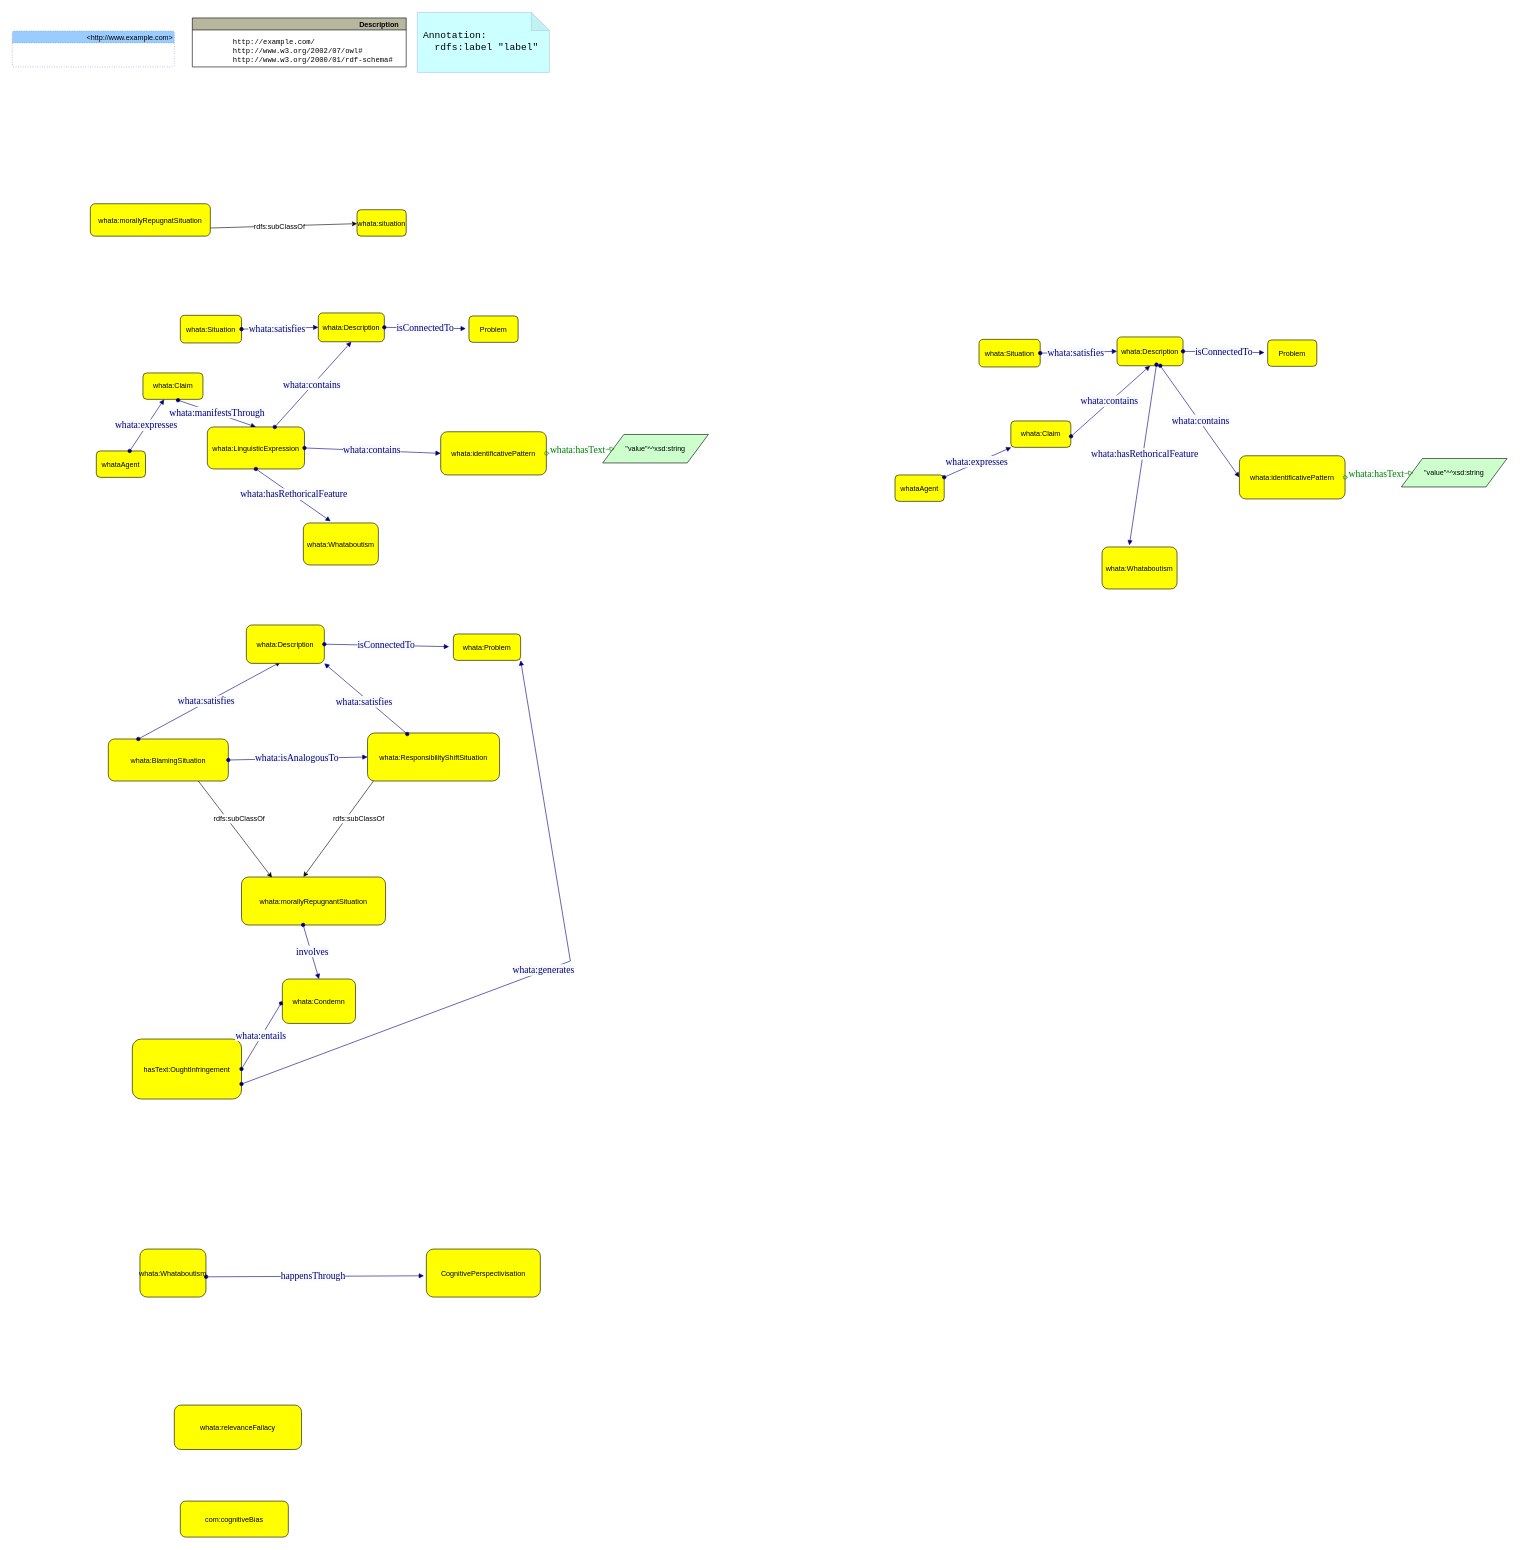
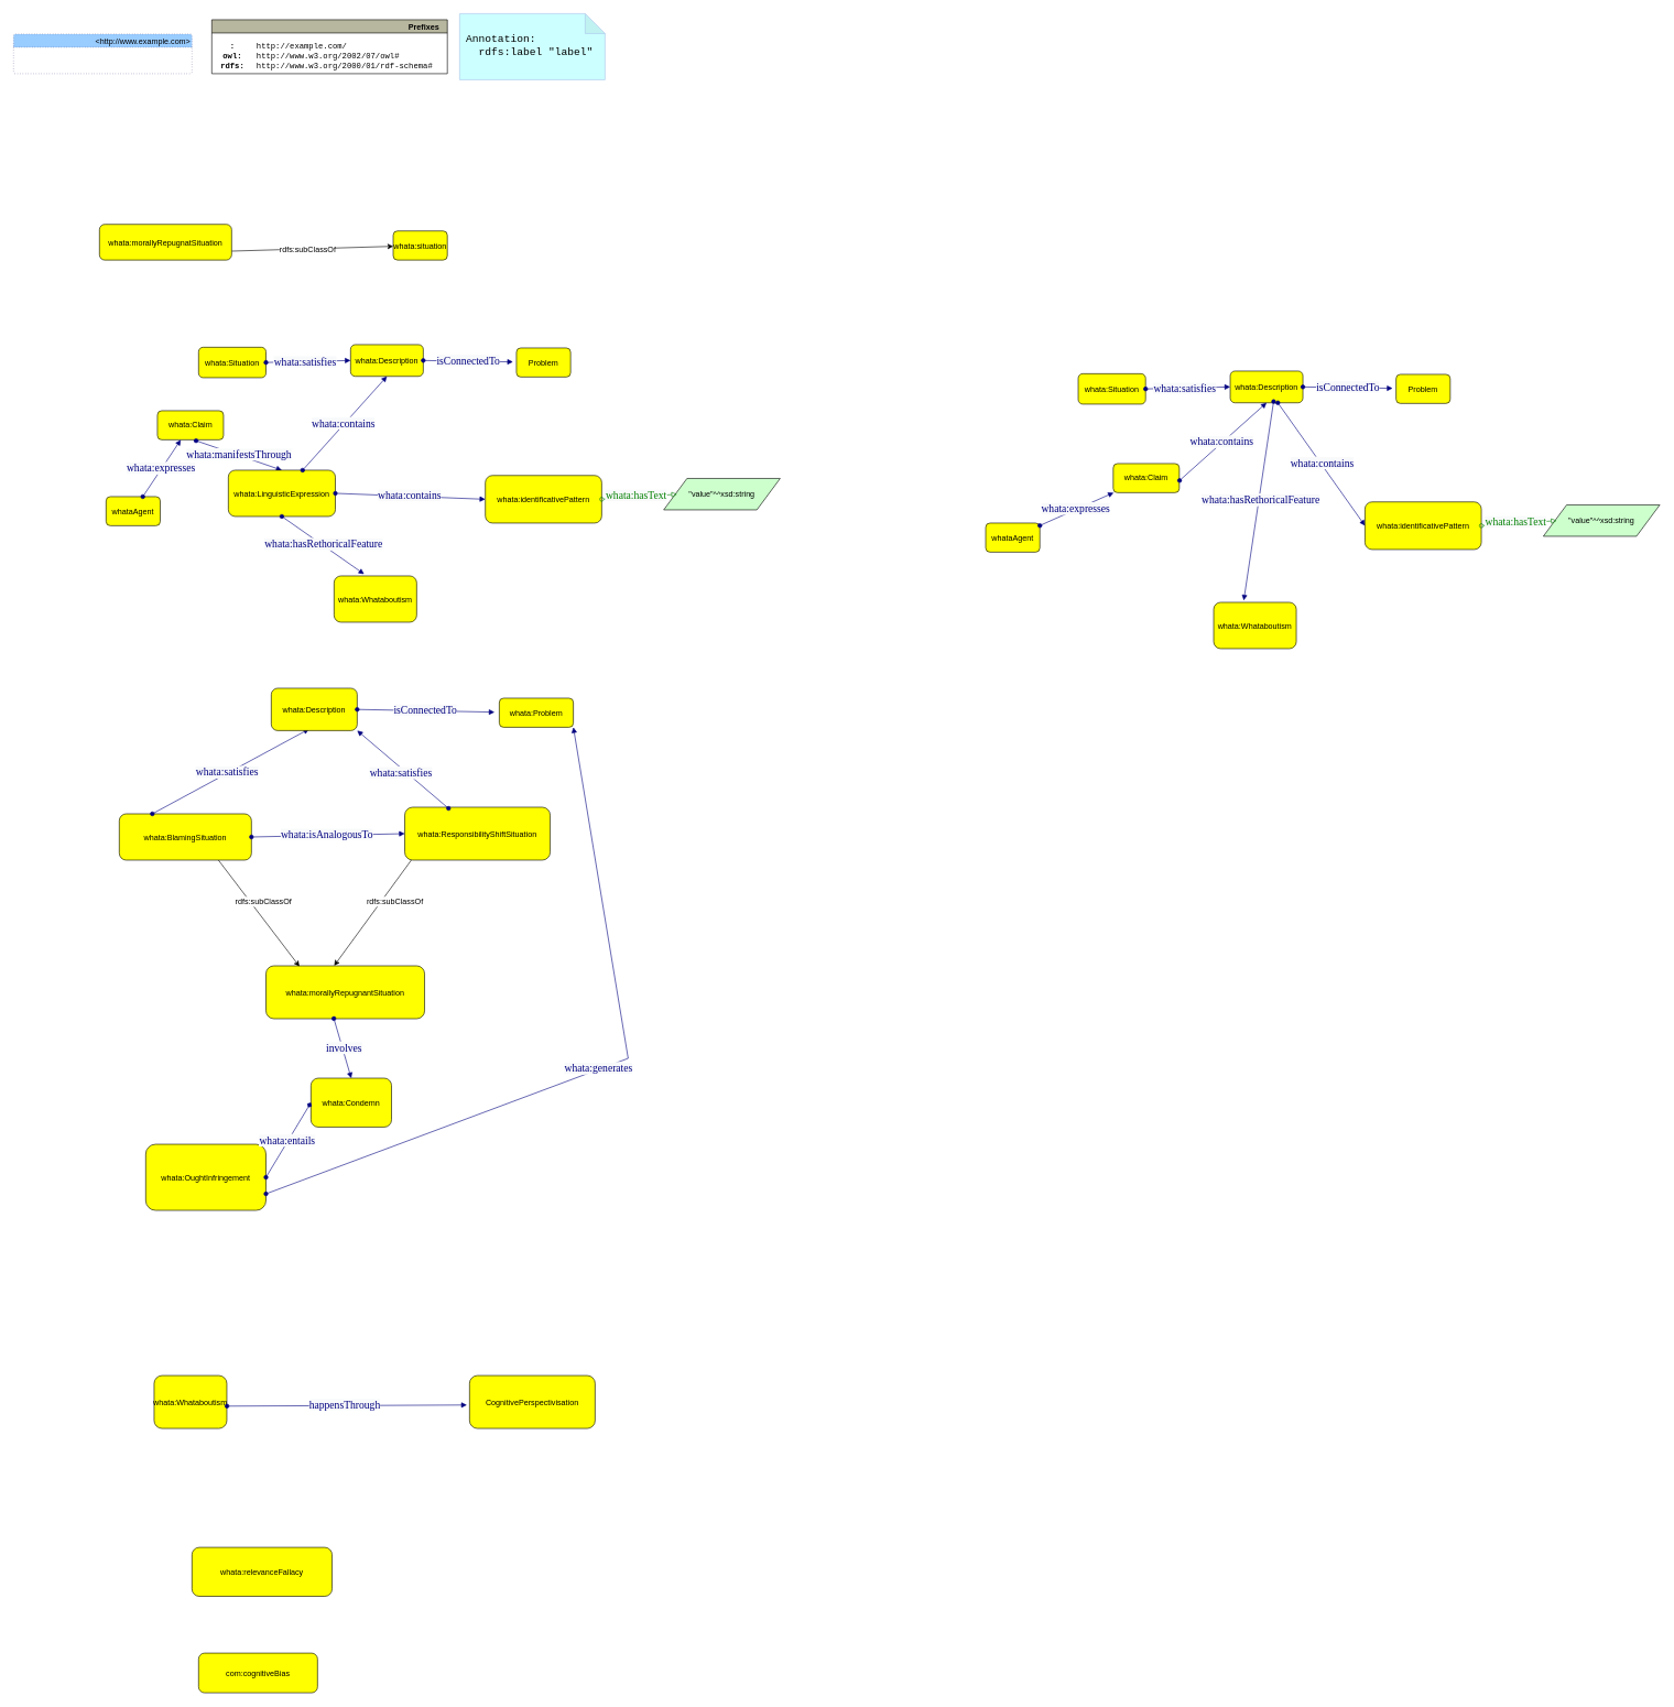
- <mxCell id="8" value="Description" style="graphMlID=n0;shape=swimlane;startSize=20;fillColor=#b7b69e;strokeColor=#000000;strokeWidth=1.0;align=right;spacingRight=10;fontStyle=1" vertex="1" parent="1"><mxGeometry x="320" y="29.39" width="356.42" height="81.61" as="geometry" /></mxCell>
+ <mxCell id="8" value="Prefixes" style="graphMlID=n0;shape=swimlane;startSize=20;fillColor=#b7b69e;strokeColor=#000000;strokeWidth=1.0;align=right;spacingRight=10;fontStyle=1" vertex="1" parent="1"><mxGeometry x="320" y="29.39" width="356.42" height="81.61" as="geometry" /></mxCell>
+ <mxCell id="9" value="&lt;b&gt;:&lt;br&gt;owl:&lt;br&gt;rdfs:&lt;/b&gt;" style="text;html=1;align=center;verticalAlign=middle;resizable=0;points=[];autosize=1;fontFamily=Courier New;" vertex="1" parent="8"><mxGeometry x="6.416" y="31.1" width="50" height="50" as="geometry" /></mxCell>
- <mxCell id="52" value="hasText:OughtInfringement" style="graphMlID=n4;shape=rect;rounded=1;arcsize=30;fillColor=#ffff00;strokeColor=#000000;strokeWidth=1.0" vertex="1" parent="1"><mxGeometry x="220" y="1731" width="181.97" height="100" as="geometry" /></mxCell>
+ <mxCell id="52" value="whata:OughtInfringement" style="graphMlID=n4;shape=rect;rounded=1;arcsize=30;fillColor=#ffff00;strokeColor=#000000;strokeWidth=1.0" vertex="1" parent="1"><mxGeometry x="220" y="1731" width="181.97" height="100" as="geometry" /></mxCell>
